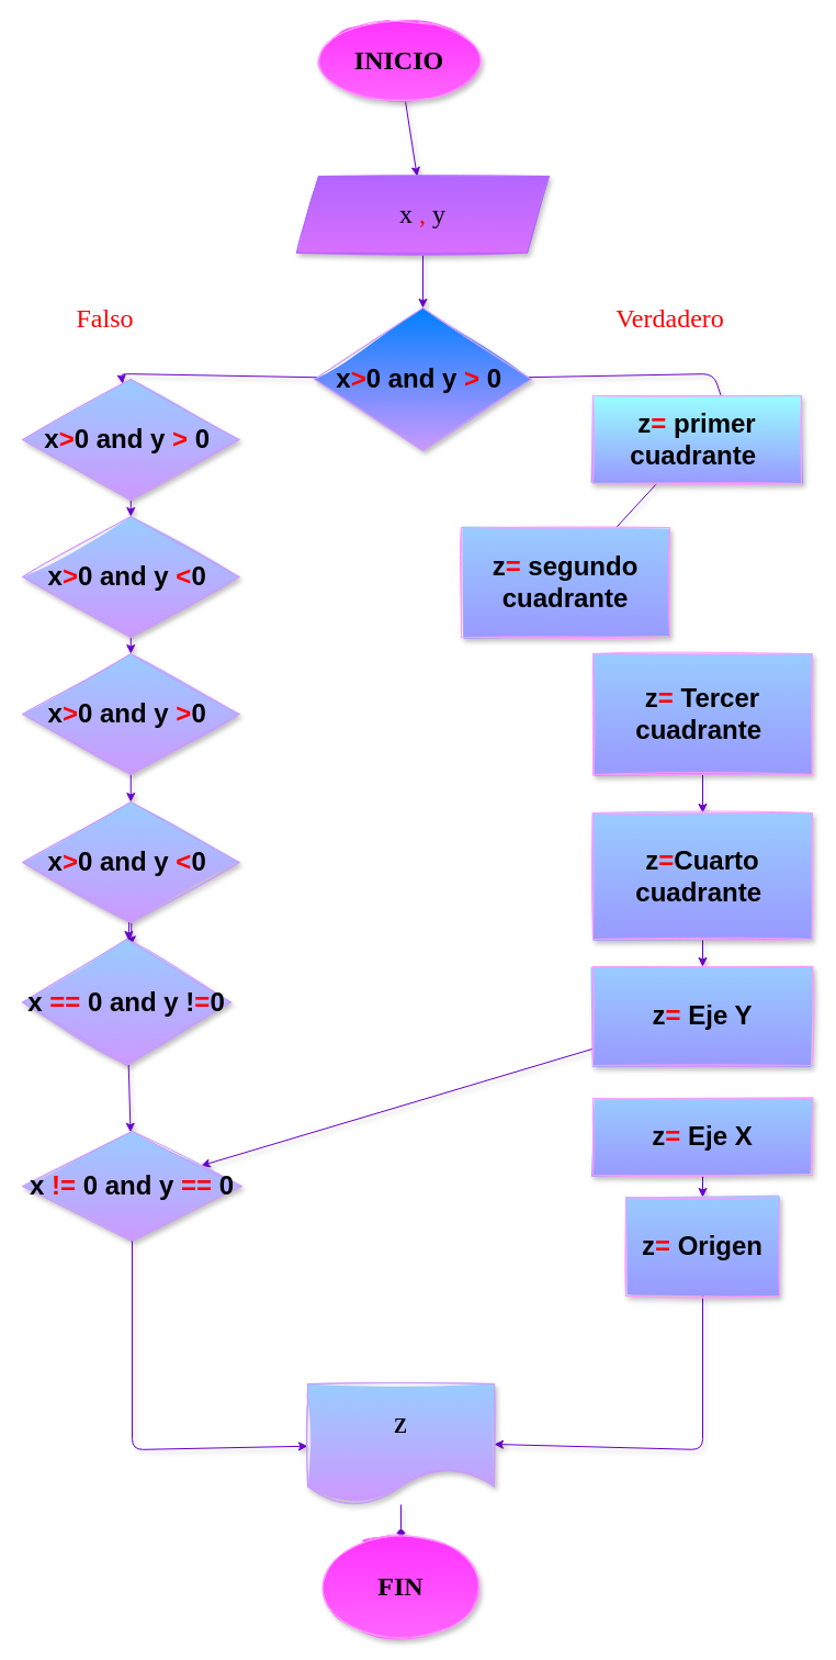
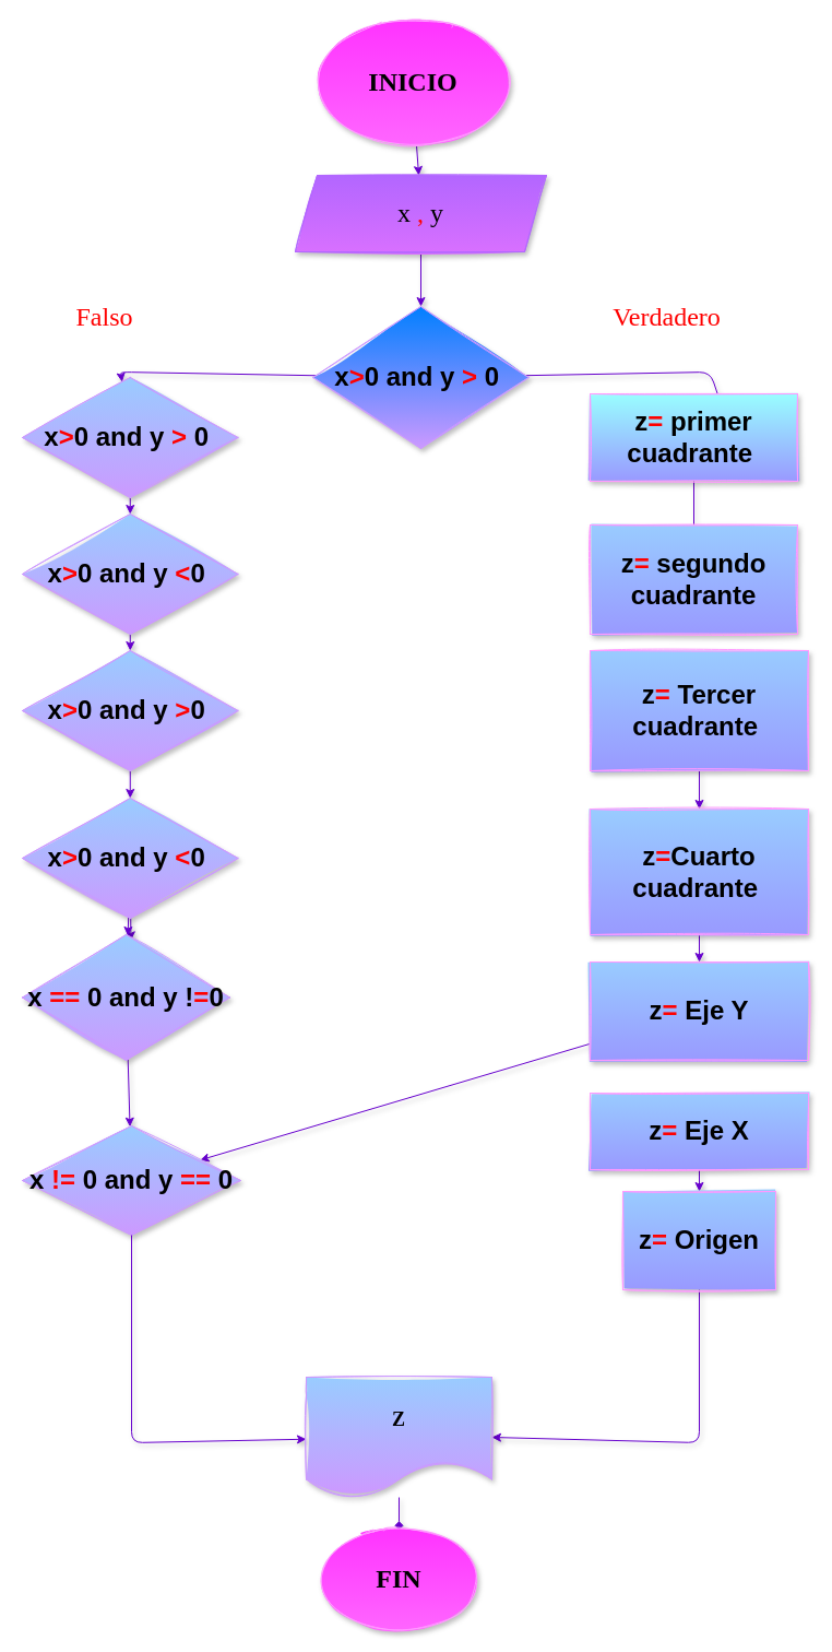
- <mxCell id="3" value="&lt;h3&gt;&lt;font face=&quot;Comic Sans MS&quot; style=&quot;font-size: 24px&quot; color=&quot;#000000&quot;&gt;INICIO&lt;/font&gt;&lt;/h3&gt;" style="ellipse;whiteSpace=wrap;html=1;fillColor=#FF33FF;strokeColor=#FF99FF;gradientColor=#FF66FF;shadow=1;sketch=1;" vertex="1" parent="1"><mxGeometry x="286.25" y="20" width="155" height="70" as="geometry" /></mxCell>
+ <mxCell id="3" value="&lt;h3&gt;&lt;font face=&quot;Comic Sans MS&quot; style=&quot;font-size: 24px&quot; color=&quot;#000000&quot;&gt;INICIO&lt;/font&gt;&lt;/h3&gt;" style="ellipse;whiteSpace=wrap;html=1;fillColor=#FF33FF;strokeColor=#FF99FF;gradientColor=#FF66FF;shadow=1;sketch=1;" vertex="1" parent="1"><mxGeometry x="286.25" y="20" width="184" height="110" as="geometry" /></mxCell>
- <mxCell id="11" value="&lt;b style=&quot;color: rgb(0 , 0 , 0) ; font-size: 24px&quot;&gt;z&lt;/b&gt;&lt;b style=&quot;font-size: 24px&quot;&gt;&lt;font color=&quot;#ff0000&quot;&gt;=&lt;/font&gt;&lt;/b&gt;&lt;b style=&quot;color: rgb(0 , 0 , 0) ; font-size: 24px&quot;&gt; segundo cuadrante&lt;/b&gt;" style="whiteSpace=wrap;html=1;fillColor=#99CCFF;strokeColor=#FF99FF;gradientColor=#9999FF;shadow=1;sketch=1;labelBorderColor=none;" vertex="1" parent="1"><mxGeometry x="420" y="480" width="190" height="100" as="geometry" /></mxCell>
+ <mxCell id="11" value="&lt;b style=&quot;color: rgb(0 , 0 , 0) ; font-size: 24px&quot;&gt;z&lt;/b&gt;&lt;b style=&quot;font-size: 24px&quot;&gt;&lt;font color=&quot;#ff0000&quot;&gt;=&lt;/font&gt;&lt;/b&gt;&lt;b style=&quot;color: rgb(0 , 0 , 0) ; font-size: 24px&quot;&gt; segundo cuadrante&lt;/b&gt;" style="whiteSpace=wrap;html=1;fillColor=#99CCFF;strokeColor=#FF99FF;gradientColor=#9999FF;shadow=1;sketch=1;labelBorderColor=none;" vertex="1" parent="1"><mxGeometry x="540" y="480" width="190" height="100" as="geometry" /></mxCell>
